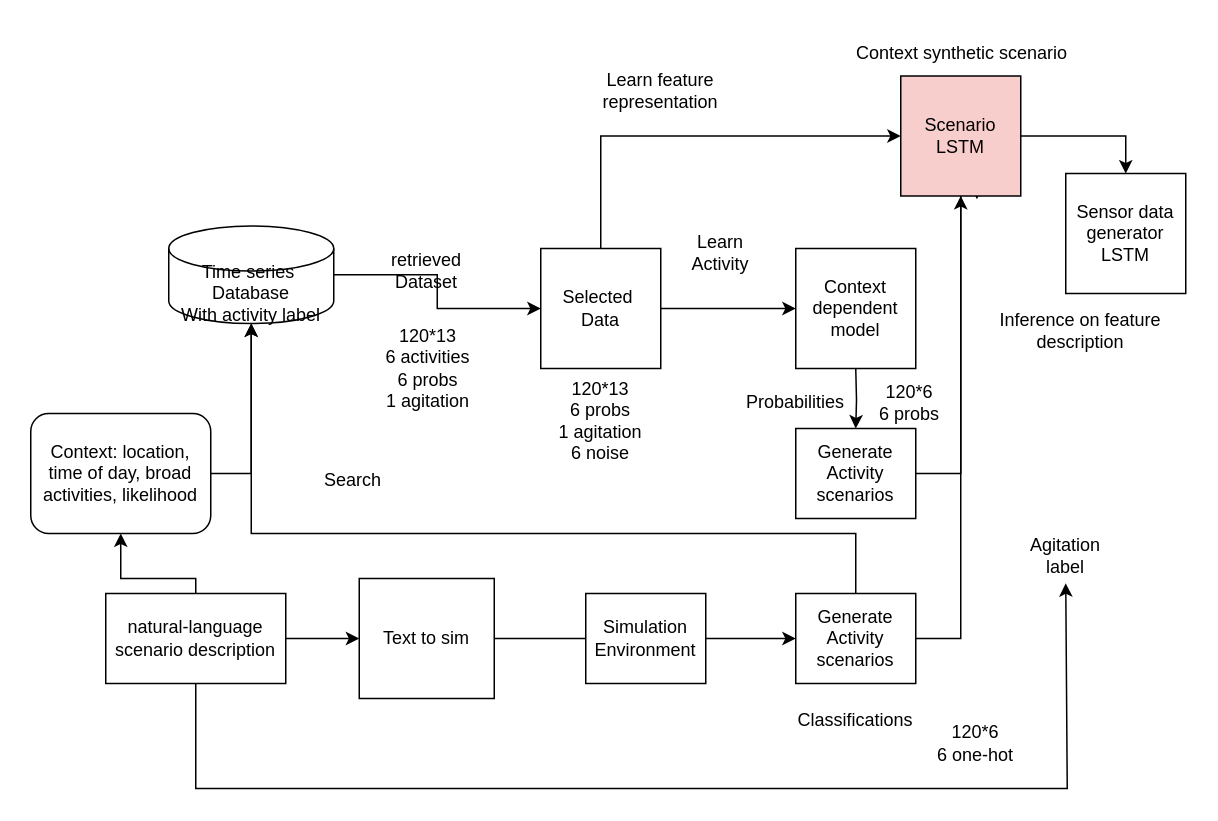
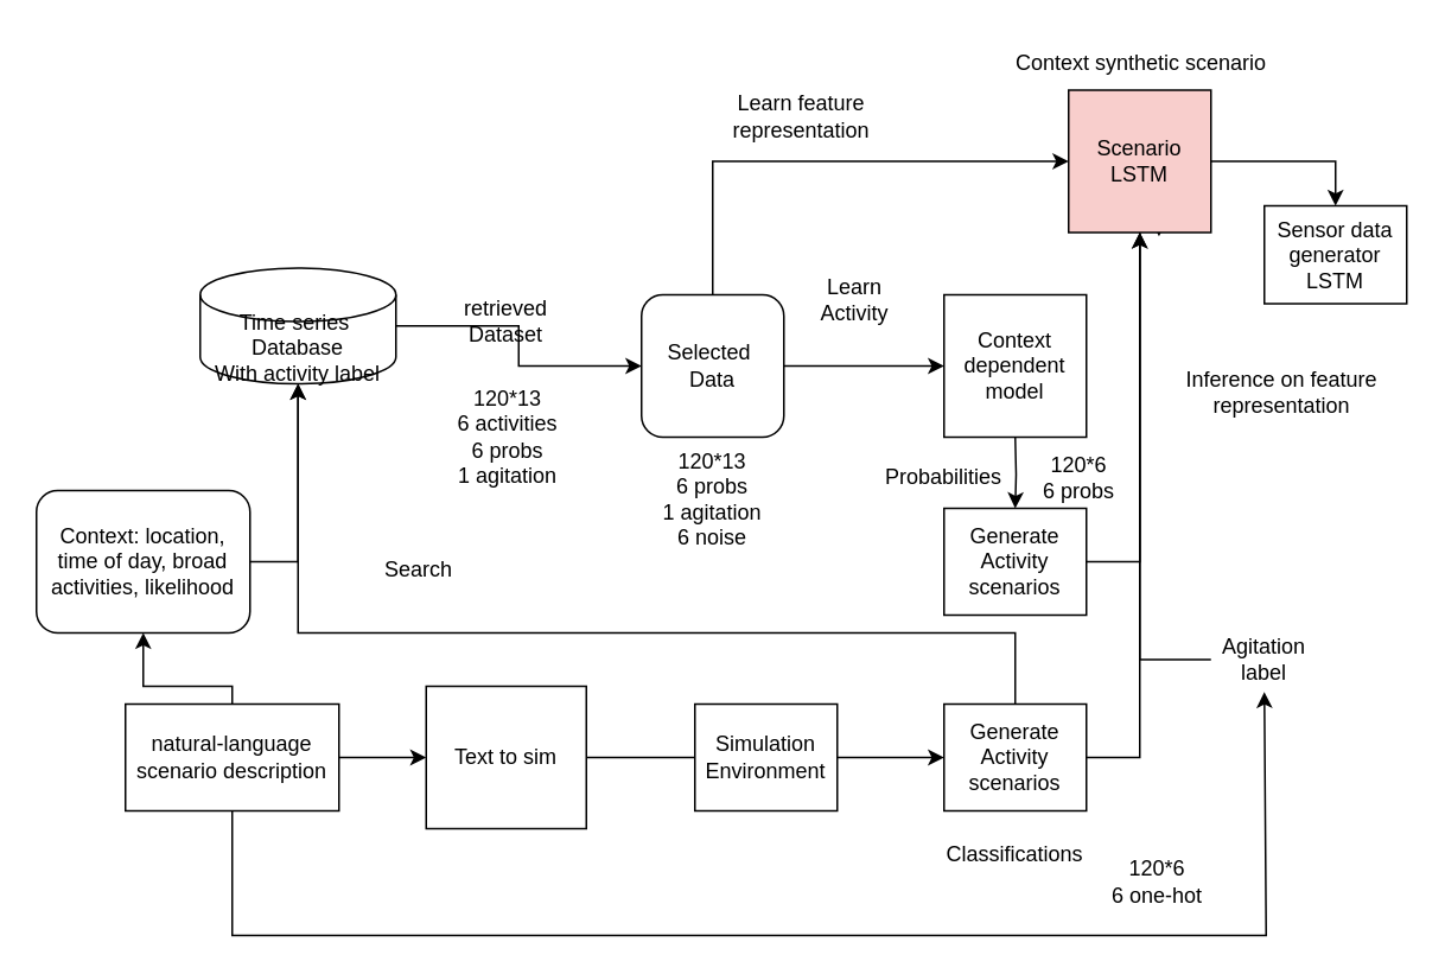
- <mxCell id="14" value="Learn feature representation" style="text;html=1;align=center;verticalAlign=middle;whiteSpace=wrap;rounded=0;" parent="1" vertex="1"><mxGeometry x="380" y="45" width="120" height="30" as="geometry" /></mxCell>
+ <mxCell id="14" value="Learn feature representation" style="text;html=1;align=center;verticalAlign=middle;whiteSpace=wrap;rounded=0;" parent="1" vertex="1"><mxGeometry x="390" y="50" width="120" height="30" as="geometry" /></mxCell>
- <mxCell id="16" value="&lt;div&gt;Sensor data generator&lt;/div&gt;&lt;div&gt;LSTM&lt;/div&gt;" style="whiteSpace=wrap;html=1;aspect=fixed;" parent="1" vertex="1"><mxGeometry x="710" y="115" width="80" height="80" as="geometry" /></mxCell>
+ <mxCell id="16" value="&lt;div&gt;Sensor data generator&lt;/div&gt;&lt;div&gt;LSTM&lt;/div&gt;" style="whiteSpace=wrap;html=1;aspect=fixed;" parent="1" vertex="1"><mxGeometry x="710" y="115" width="80" height="55" as="geometry" /></mxCell>
- <mxCell id="7" value="Selected&amp;nbsp;&lt;div&gt;Data&lt;/div&gt;" style="whiteSpace=wrap;html=1;aspect=fixed;" parent="1" vertex="1"><mxGeometry x="360" y="165" width="80" height="80" as="geometry" /></mxCell>
+ <mxCell id="7" value="Selected&amp;nbsp;&lt;div&gt;Data&lt;/div&gt;" style="whiteSpace=wrap;html=1;aspect=fixed;rounded=1;" parent="1" vertex="1"><mxGeometry x="360" y="165" width="80" height="80" as="geometry" /></mxCell>
- <mxCell id="15" value="Inference on feature description" style="text;html=1;align=center;verticalAlign=middle;whiteSpace=wrap;rounded=0;" parent="1" vertex="1"><mxGeometry x="660" y="205" width="120" height="30" as="geometry" /></mxCell>
+ <mxCell id="15" value="Inference on feature representation" style="text;html=1;align=center;verticalAlign=middle;whiteSpace=wrap;rounded=0;" parent="1" vertex="1"><mxGeometry x="660" y="205" width="120" height="30" as="geometry" /></mxCell>
+ <mxCell id="38" style="edgeStyle=orthogonalEdgeStyle;rounded=0;orthogonalLoop=1;jettySize=auto;html=1;entryX=0.5;entryY=1;entryDx=0;entryDy=0;" edge="1" parent="1" source="39" target="13"><mxGeometry relative="1" as="geometry"><Array as="points"><mxPoint x="640" y="370" /></Array></mxGeometry></mxCell>
